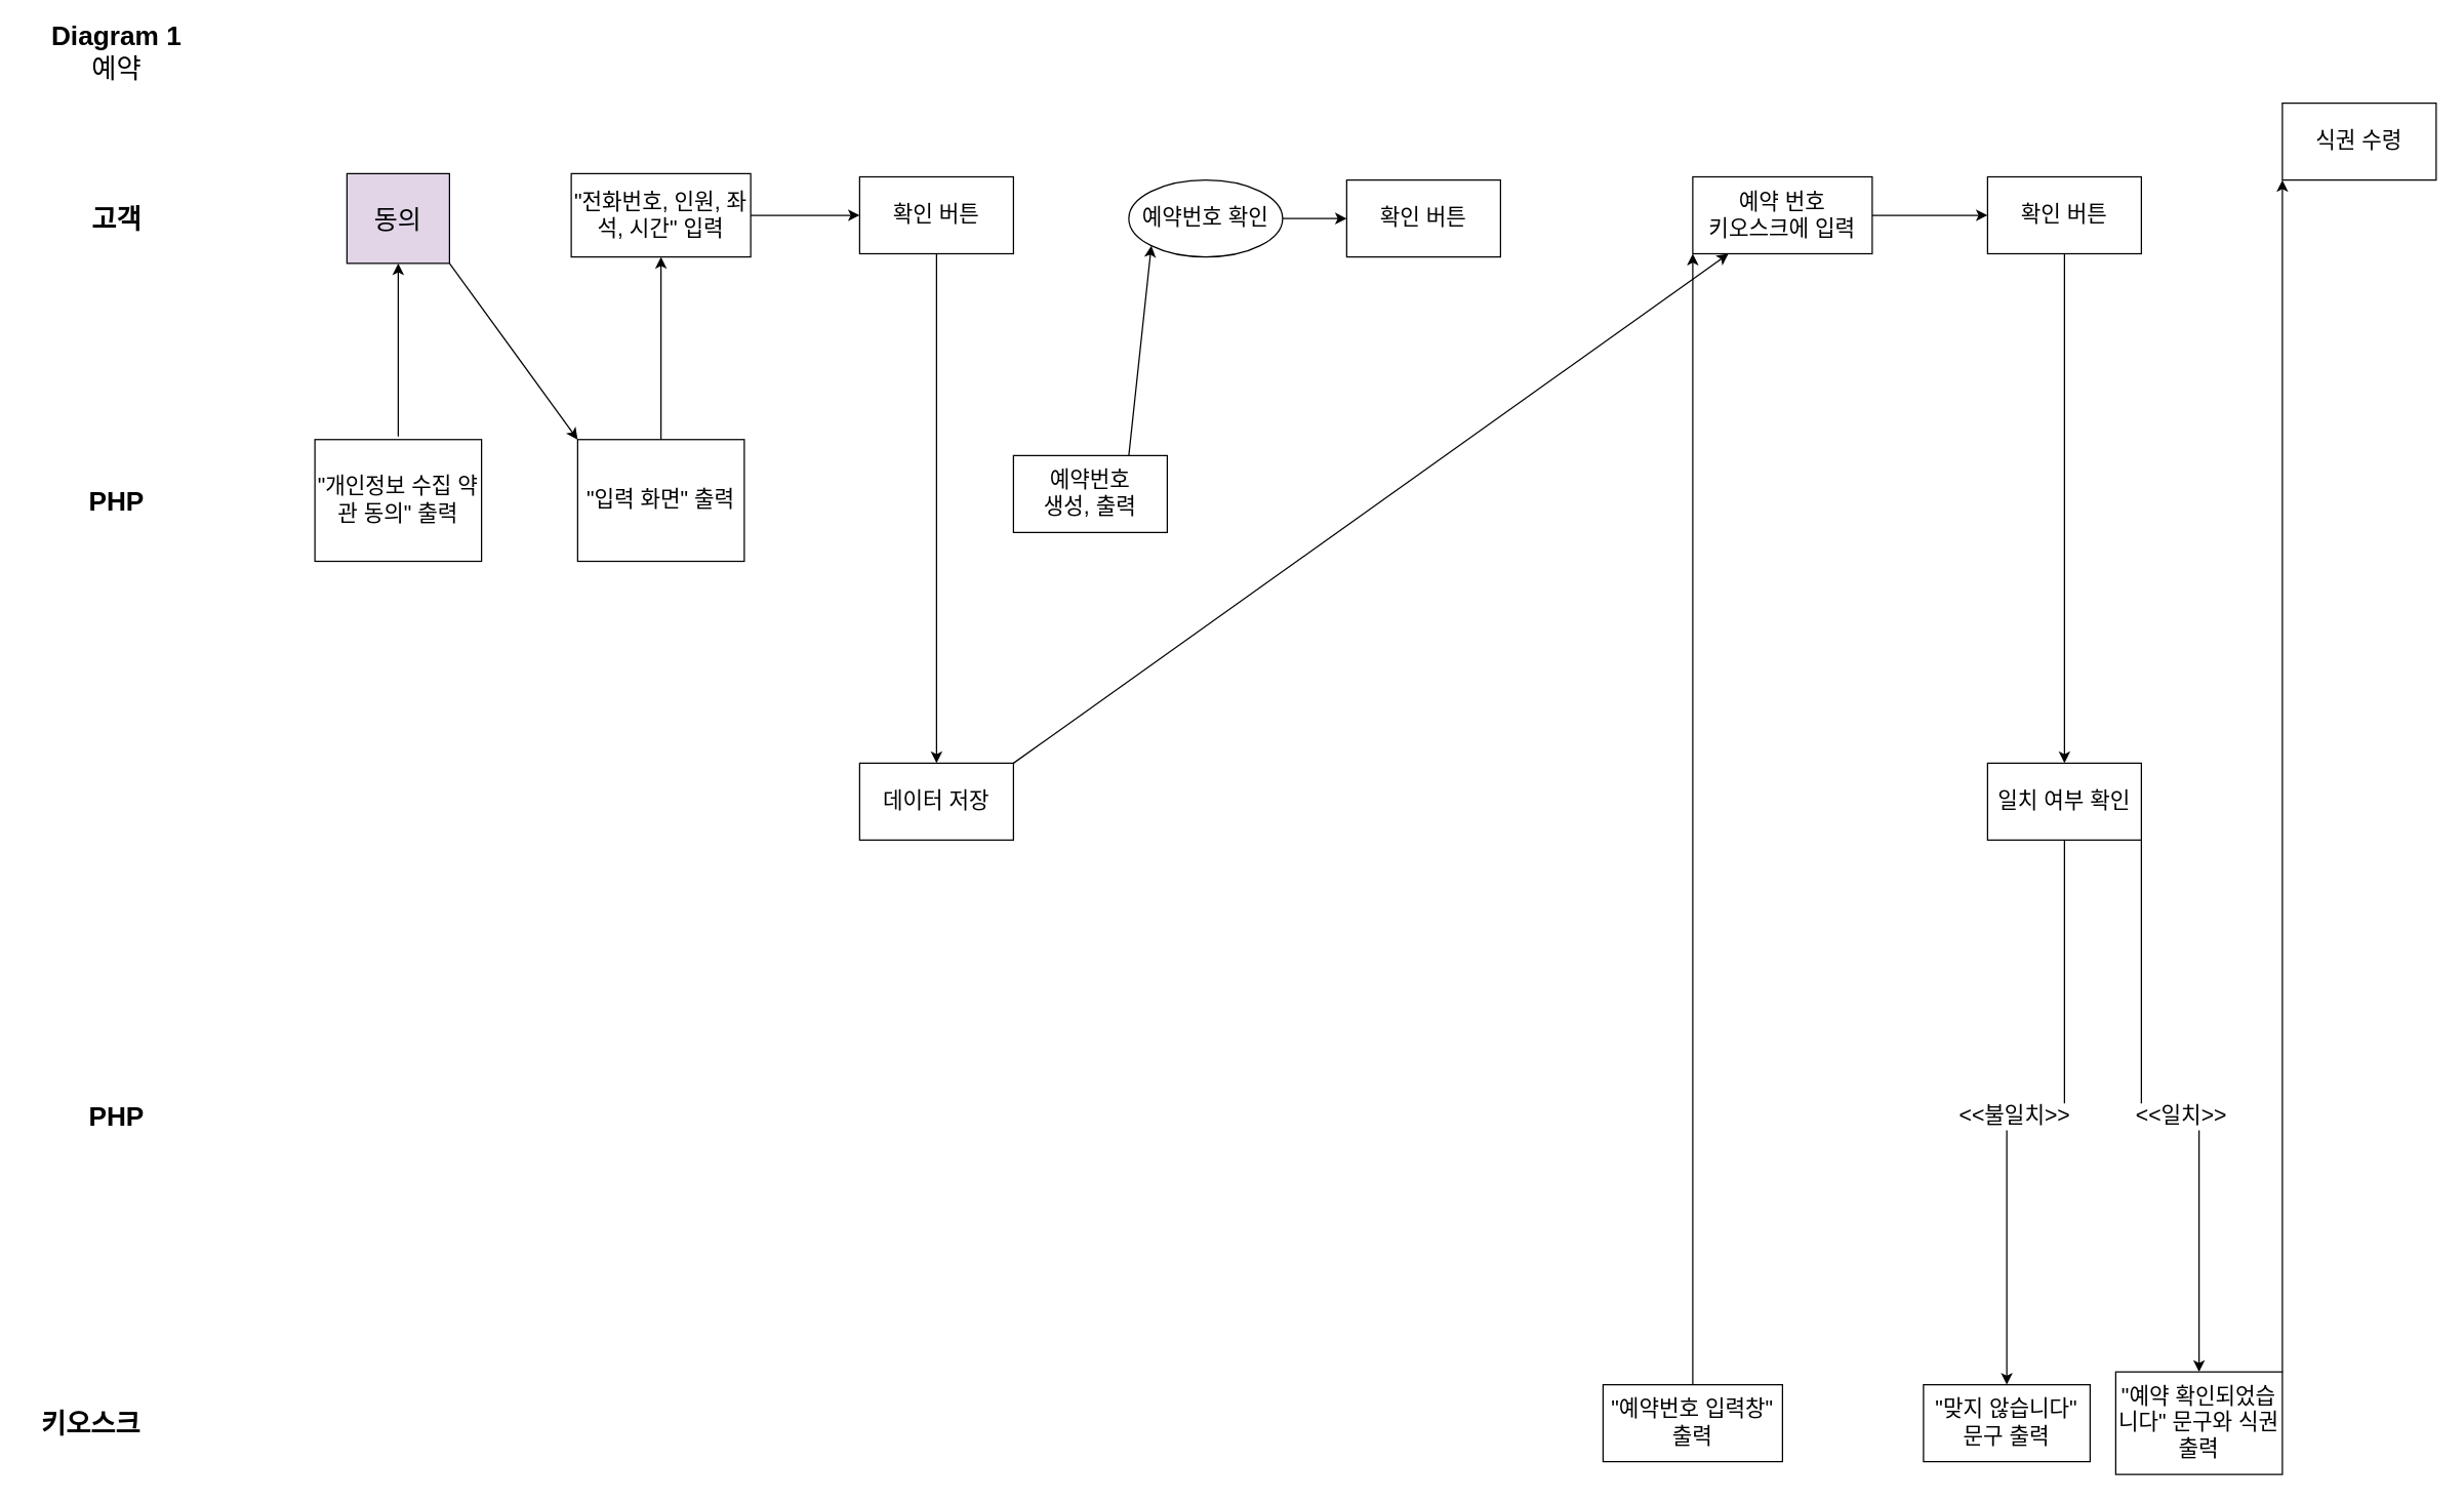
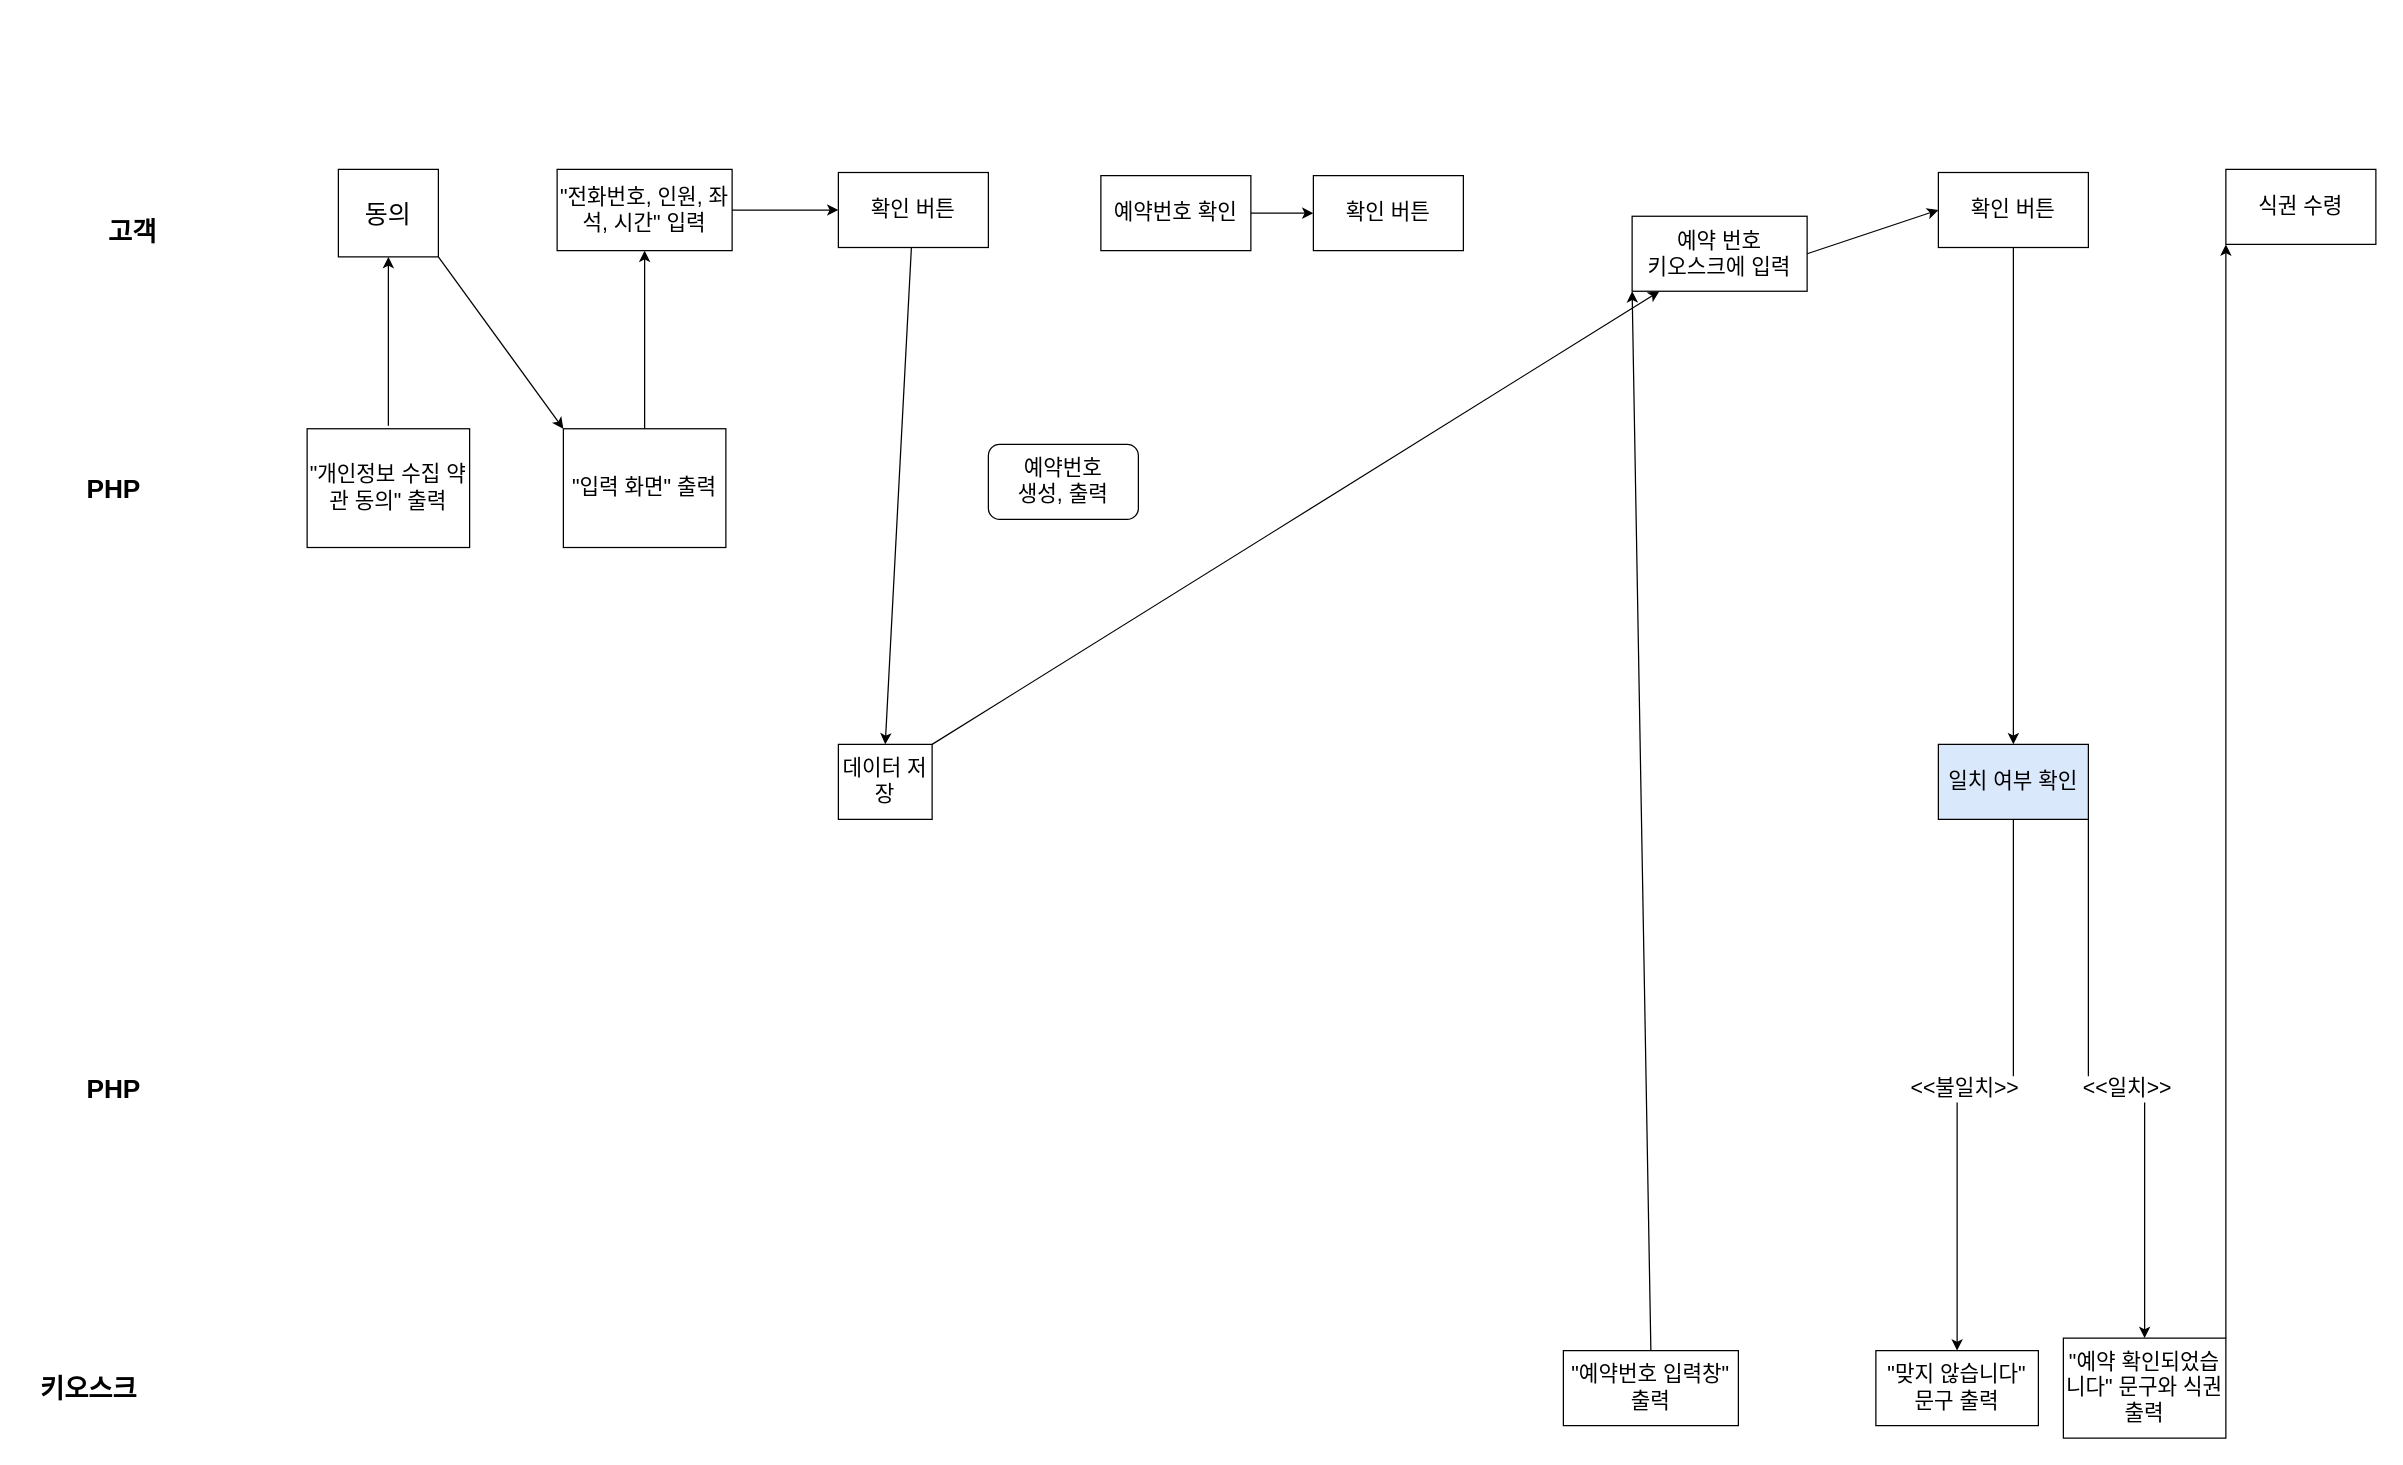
- <mxCell id="4" value="&lt;font style=&quot;font-size: 21px&quot;&gt;&lt;b&gt;Diagram 1&lt;/b&gt;&lt;br&gt;예약&lt;br&gt;&lt;/font&gt;" style="text;html=1;align=center;verticalAlign=middle;resizable=0;points=[];autosize=1;strokeColor=none;fillColor=none;fontSize=13;" vertex="1" parent="1"><mxGeometry x="30" y="20" width="120" height="40" as="geometry" /></mxCell>
- <mxCell id="37" value="식권 수령" style="rounded=0;whiteSpace=wrap;html=1;fontSize=17;" vertex="1" parent="1"><mxGeometry x="1780" y="80" width="120" height="60" as="geometry" /></mxCell>
+ <mxCell id="37" value="식권 수령" style="rounded=0;whiteSpace=wrap;html=1;fontSize=17;" vertex="1" parent="1"><mxGeometry x="1780" y="135" width="120" height="60" as="geometry" /></mxCell>
- <mxCell id="22" value="예약 번호 &lt;br&gt;키오스크에 입력" style="rounded=0;whiteSpace=wrap;html=1;fontSize=17;" vertex="1" parent="1"><mxGeometry x="1320" y="137.5" width="140" height="60" as="geometry" /></mxCell>
+ <mxCell id="22" value="예약 번호 &lt;br&gt;키오스크에 입력" style="rounded=0;whiteSpace=wrap;html=1;fontSize=17;" vertex="1" parent="1"><mxGeometry x="1305" y="172.5" width="140" height="60" as="geometry" /></mxCell>
- <mxCell id="2" value="&lt;font style=&quot;font-size: 21px&quot;&gt;&lt;b&gt;고객&lt;/b&gt;&lt;/font&gt;" style="text;html=1;align=center;verticalAlign=middle;resizable=0;points=[];autosize=1;strokeColor=none;fillColor=none;fontSize=13;" vertex="1" parent="1"><mxGeometry x="60" y="160" width="60" height="20" as="geometry" /></mxCell>
+ <mxCell id="2" value="&lt;font style=&quot;font-size: 21px&quot;&gt;&lt;b&gt;고객&lt;/b&gt;&lt;/font&gt;" style="text;html=1;align=center;verticalAlign=middle;resizable=0;points=[];autosize=1;strokeColor=none;fillColor=none;fontSize=13;" vertex="1" parent="1"><mxGeometry x="75" y="175" width="60" height="20" as="geometry" /></mxCell>
- <mxCell id="5" value="&lt;font style=&quot;font-size: 20px&quot;&gt;동의&lt;/font&gt;" style="rounded=0;whiteSpace=wrap;html=1;fontSize=21;fillColor=#e1d5e7;" vertex="1" parent="1"><mxGeometry x="270" y="135" width="80" height="70" as="geometry" /></mxCell>
+ <mxCell id="5" value="&lt;font style=&quot;font-size: 20px&quot;&gt;동의&lt;/font&gt;" style="rounded=0;whiteSpace=wrap;html=1;fontSize=21;" vertex="1" parent="1"><mxGeometry x="270" y="135" width="80" height="70" as="geometry" /></mxCell>
- <mxCell id="18" value="예약번호 확인" style="ellipse;whiteSpace=wrap;html=1;fontSize=17;" vertex="1" parent="1"><mxGeometry x="880" y="140" width="120" height="60" as="geometry" /></mxCell>
+ <mxCell id="18" value="예약번호 확인" style="rounded=0;whiteSpace=wrap;html=1;fontSize=17;" vertex="1" parent="1"><mxGeometry x="880" y="140" width="120" height="60" as="geometry" /></mxCell>
- <mxCell id="19" value="" style="endArrow=classic;html=1;rounded=0;fontSize=17;entryX=0;entryY=1;entryDx=0;entryDy=0;exitX=0.75;exitY=0;exitDx=0;exitDy=0;" edge="1" parent="1" source="16" target="18"><mxGeometry width="50" height="50" relative="1" as="geometry"><mxPoint x="880" y="330" as="sourcePoint" /><mxPoint x="930" y="280" as="targetPoint" /></mxGeometry></mxCell>
- <mxCell id="16" value="예약번호&lt;br&gt;생성, 출력" style="rounded=0;whiteSpace=wrap;html=1;fontSize=17;" vertex="1" parent="1"><mxGeometry x="790" y="355" width="120" height="60" as="geometry" /></mxCell>
+ <mxCell id="16" value="예약번호&lt;br&gt;생성, 출력" style="whiteSpace=wrap;html=1;fontSize=17;rounded=1;" vertex="1" parent="1"><mxGeometry x="790" y="355" width="120" height="60" as="geometry" /></mxCell>
- <mxCell id="13" value="데이터 저장" style="rounded=0;whiteSpace=wrap;html=1;fontSize=17;" vertex="1" parent="1"><mxGeometry x="670" y="595" width="120" height="60" as="geometry" /></mxCell>
+ <mxCell id="13" value="데이터 저장" style="rounded=0;whiteSpace=wrap;html=1;fontSize=17;" vertex="1" parent="1"><mxGeometry x="670" y="595" width="75" height="60" as="geometry" /></mxCell>
- <mxCell id="27" value="일치 여부 확인" style="rounded=0;whiteSpace=wrap;html=1;fontSize=17;" vertex="1" parent="1"><mxGeometry x="1550" y="595" width="120" height="60" as="geometry" /></mxCell>
+ <mxCell id="27" value="일치 여부 확인" style="rounded=0;whiteSpace=wrap;html=1;fontSize=17;fillColor=#dae8fc;" vertex="1" parent="1"><mxGeometry x="1550" y="595" width="120" height="60" as="geometry" /></mxCell>
